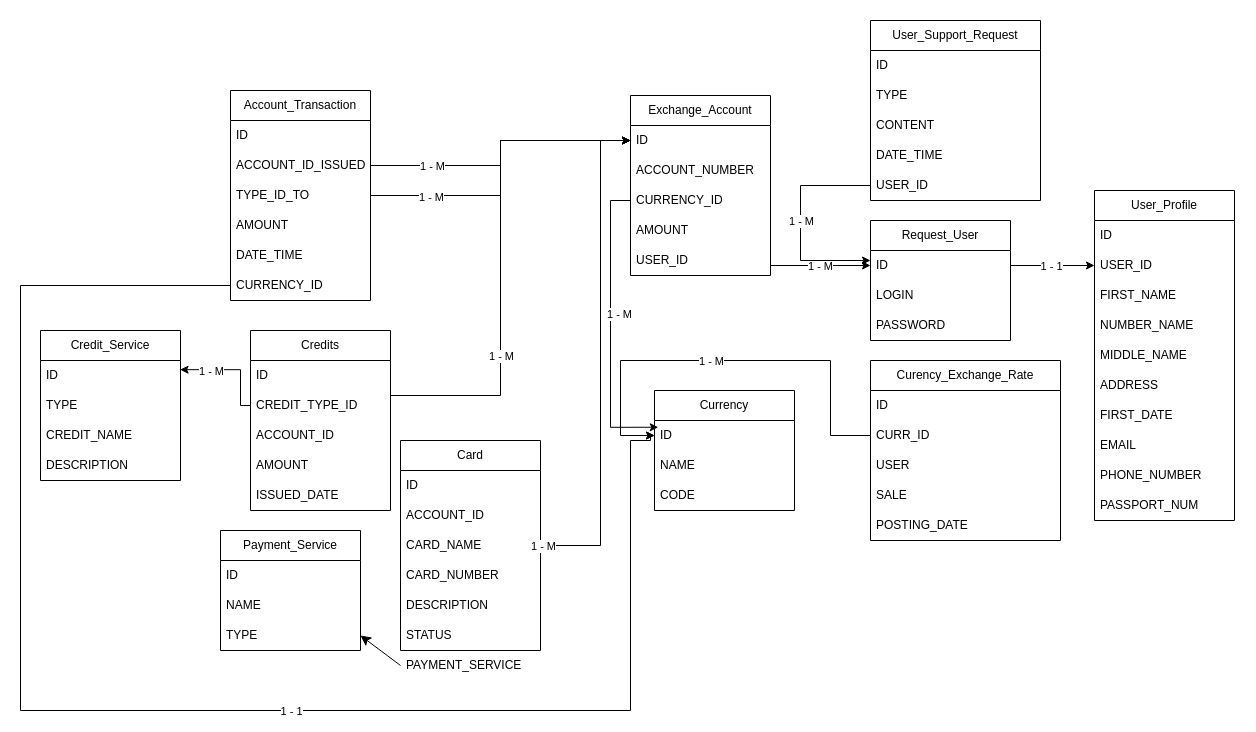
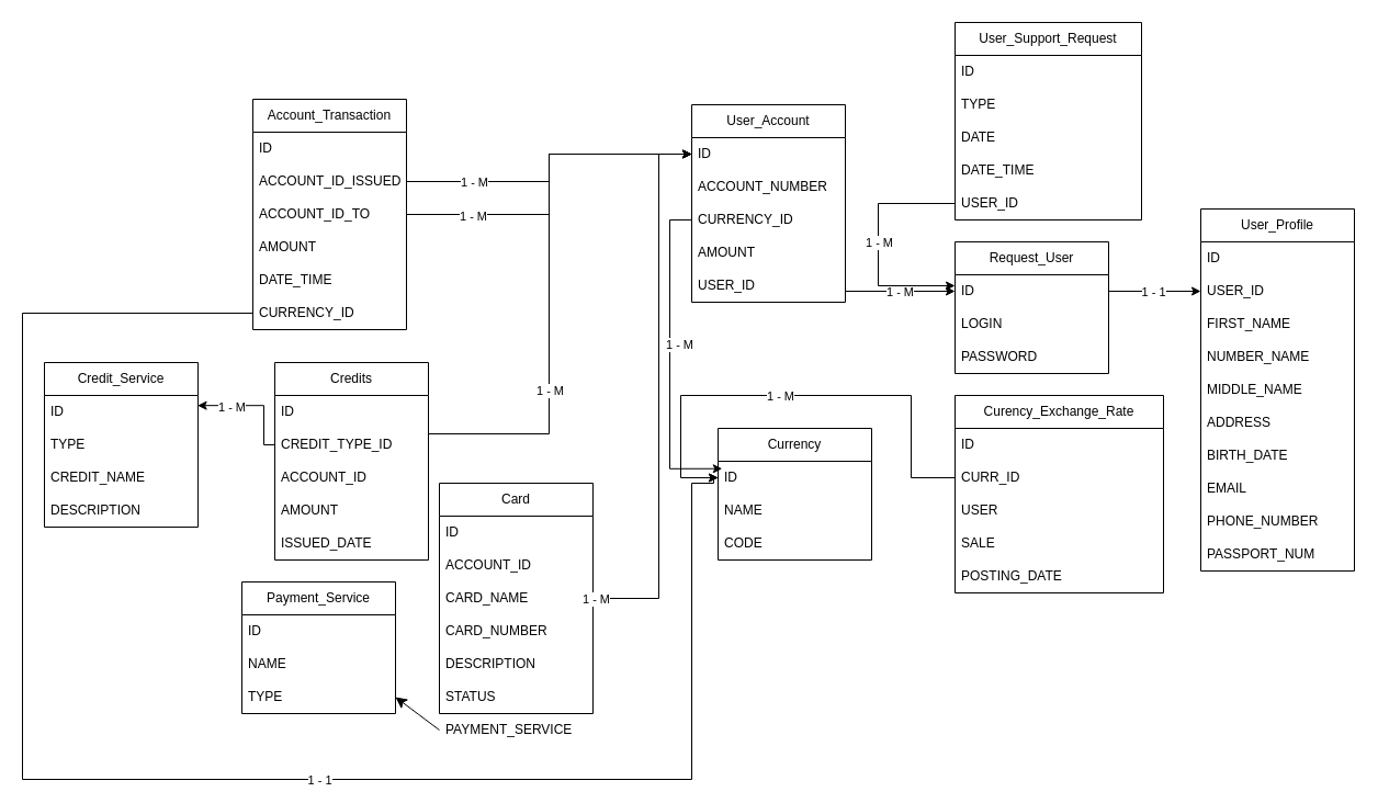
- <mxCell id="6" value="Exchange_Account" style="swimlane;fontStyle=0;childLayout=stackLayout;horizontal=1;startSize=30;horizontalStack=0;resizeParent=1;resizeParentMax=0;resizeLast=0;collapsible=1;marginBottom=0;whiteSpace=wrap;html=1;" parent="1" vertex="1"><mxGeometry x="630" y="95" width="140" height="180" as="geometry" /></mxCell>
+ <mxCell id="6" value="User_Account" style="swimlane;fontStyle=0;childLayout=stackLayout;horizontal=1;startSize=30;horizontalStack=0;resizeParent=1;resizeParentMax=0;resizeLast=0;collapsible=1;marginBottom=0;whiteSpace=wrap;html=1;" parent="1" vertex="1"><mxGeometry x="630" y="95" width="140" height="180" as="geometry" /></mxCell>
- <mxCell id="79" value="CONTENT" style="text;strokeColor=none;fillColor=none;align=left;verticalAlign=middle;spacingLeft=4;spacingRight=4;overflow=hidden;points=[[0,0.5],[1,0.5]];portConstraint=eastwest;rotatable=0;whiteSpace=wrap;html=1;" parent="76" vertex="1"><mxGeometry y="90" width="170" height="30" as="geometry" /></mxCell>
+ <mxCell id="79" value="DATE" style="text;strokeColor=none;fillColor=none;align=left;verticalAlign=middle;spacingLeft=4;spacingRight=4;overflow=hidden;points=[[0,0.5],[1,0.5]];portConstraint=eastwest;rotatable=0;whiteSpace=wrap;html=1;" parent="76" vertex="1"><mxGeometry y="90" width="170" height="30" as="geometry" /></mxCell>
- <mxCell id="17" value="TYPE_ID_TO" style="text;strokeColor=none;fillColor=none;align=left;verticalAlign=middle;spacingLeft=4;spacingRight=4;overflow=hidden;points=[[0,0.5],[1,0.5]];portConstraint=eastwest;rotatable=0;whiteSpace=wrap;html=1;" parent="14" vertex="1"><mxGeometry y="90" width="140" height="30" as="geometry" /></mxCell>
+ <mxCell id="17" value="ACCOUNT_ID_TO" style="text;strokeColor=none;fillColor=none;align=left;verticalAlign=middle;spacingLeft=4;spacingRight=4;overflow=hidden;points=[[0,0.5],[1,0.5]];portConstraint=eastwest;rotatable=0;whiteSpace=wrap;html=1;" parent="14" vertex="1"><mxGeometry y="90" width="140" height="30" as="geometry" /></mxCell>
- <mxCell id="47" value="FIRST_DATE" style="text;strokeColor=none;fillColor=none;align=left;verticalAlign=middle;spacingLeft=4;spacingRight=4;overflow=hidden;points=[[0,0.5],[1,0.5]];portConstraint=eastwest;rotatable=0;whiteSpace=wrap;html=1;" parent="40" vertex="1"><mxGeometry y="210" width="140" height="30" as="geometry" /></mxCell>
+ <mxCell id="47" value="BIRTH_DATE" style="text;strokeColor=none;fillColor=none;align=left;verticalAlign=middle;spacingLeft=4;spacingRight=4;overflow=hidden;points=[[0,0.5],[1,0.5]];portConstraint=eastwest;rotatable=0;whiteSpace=wrap;html=1;" parent="40" vertex="1"><mxGeometry y="210" width="140" height="30" as="geometry" /></mxCell>
